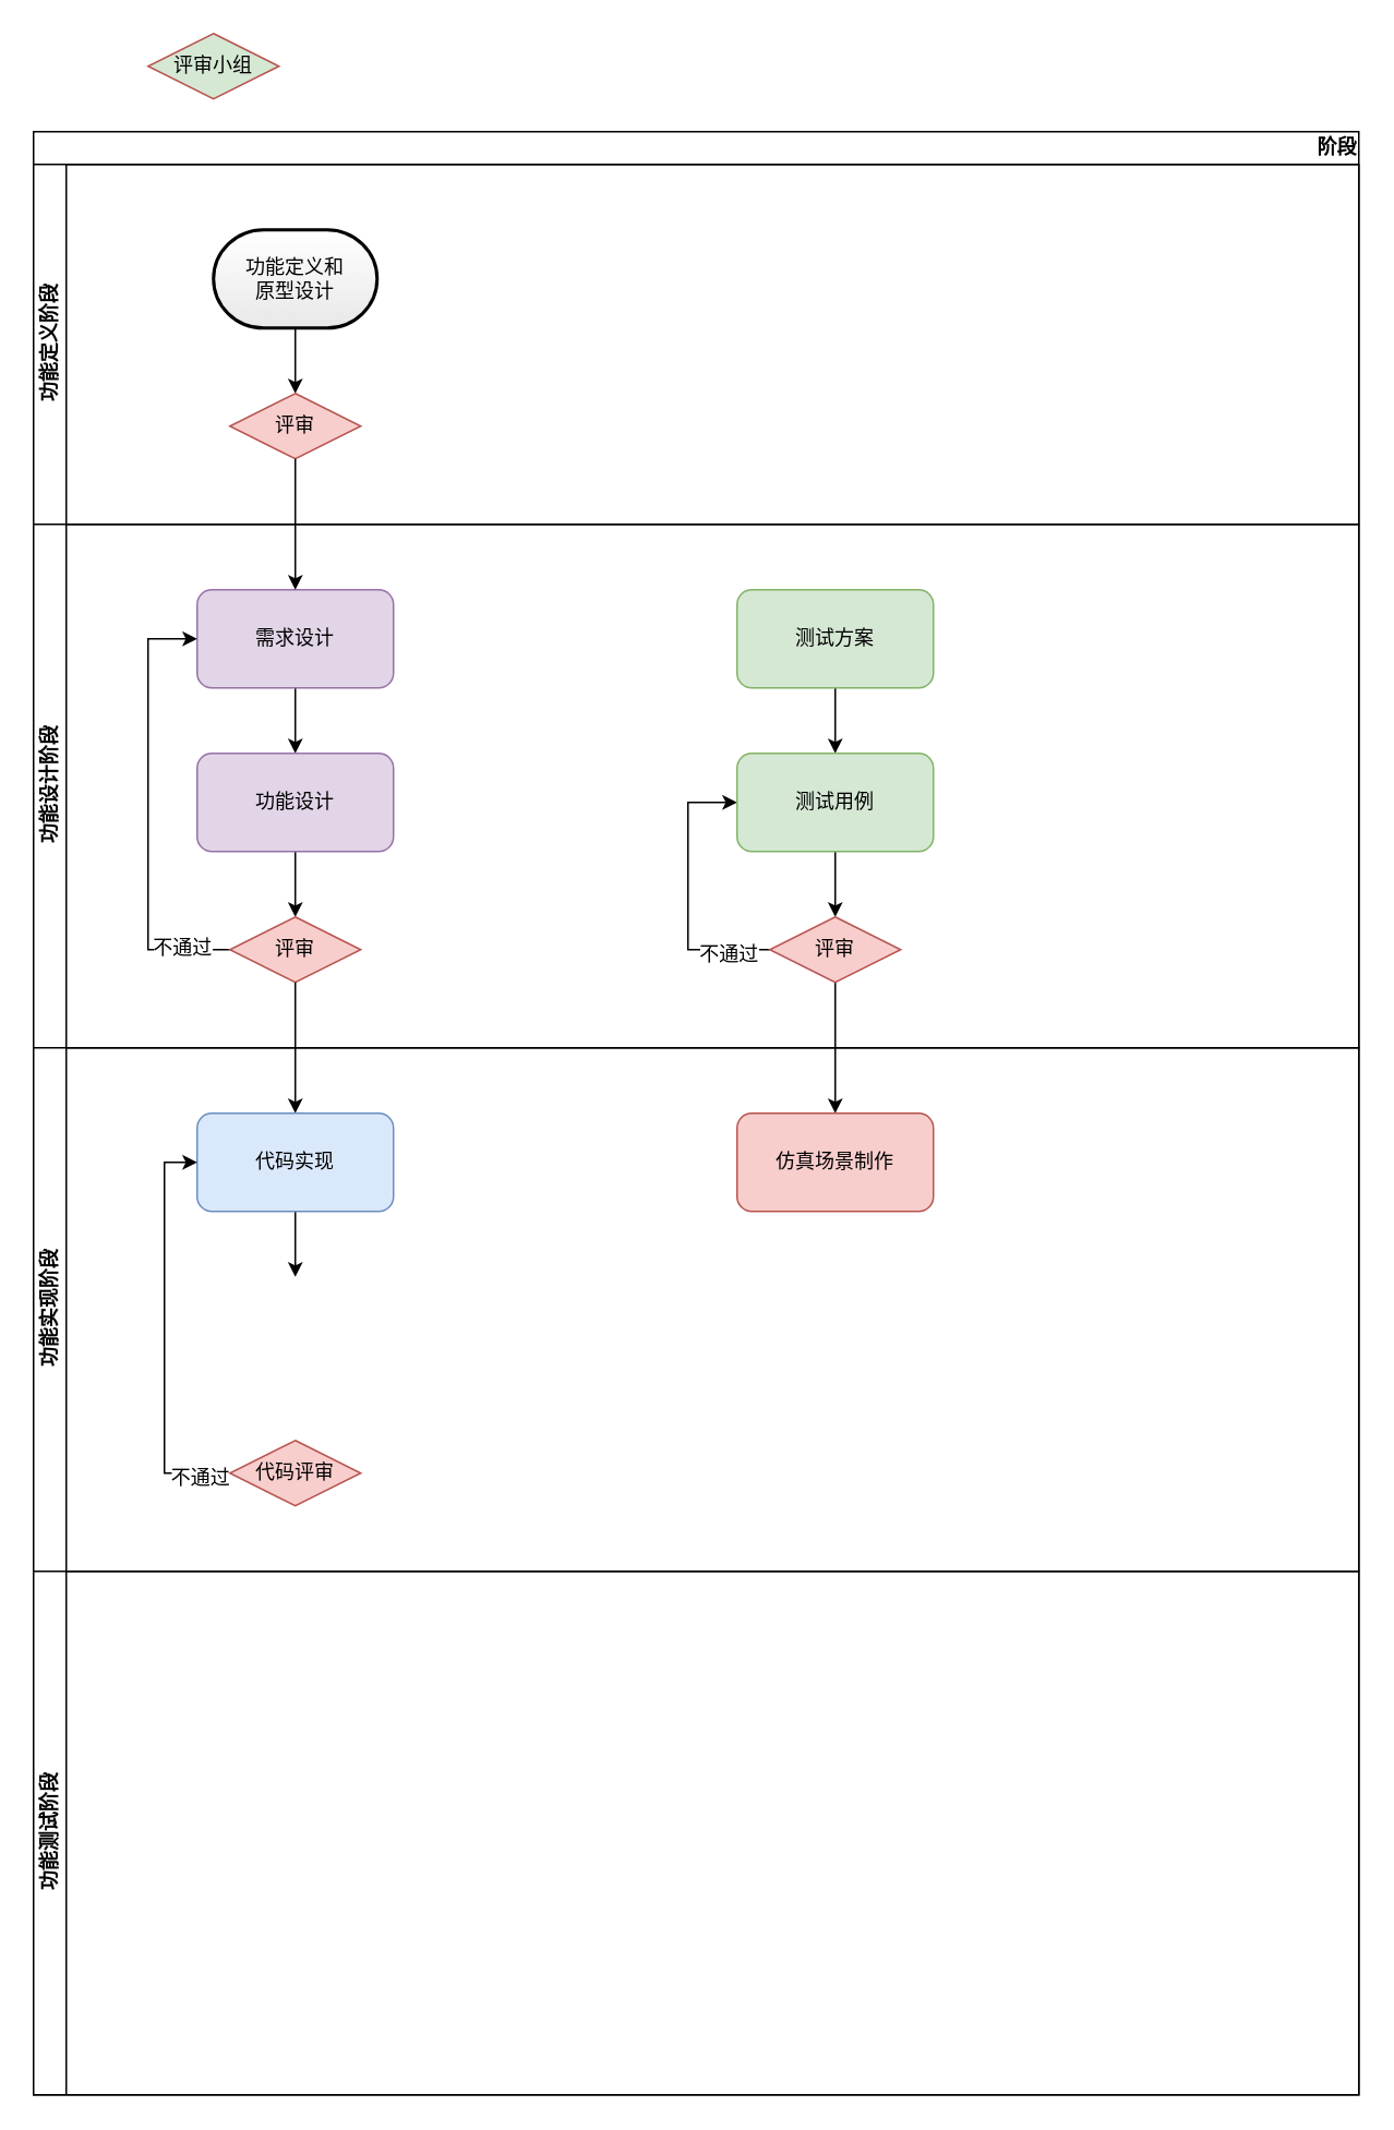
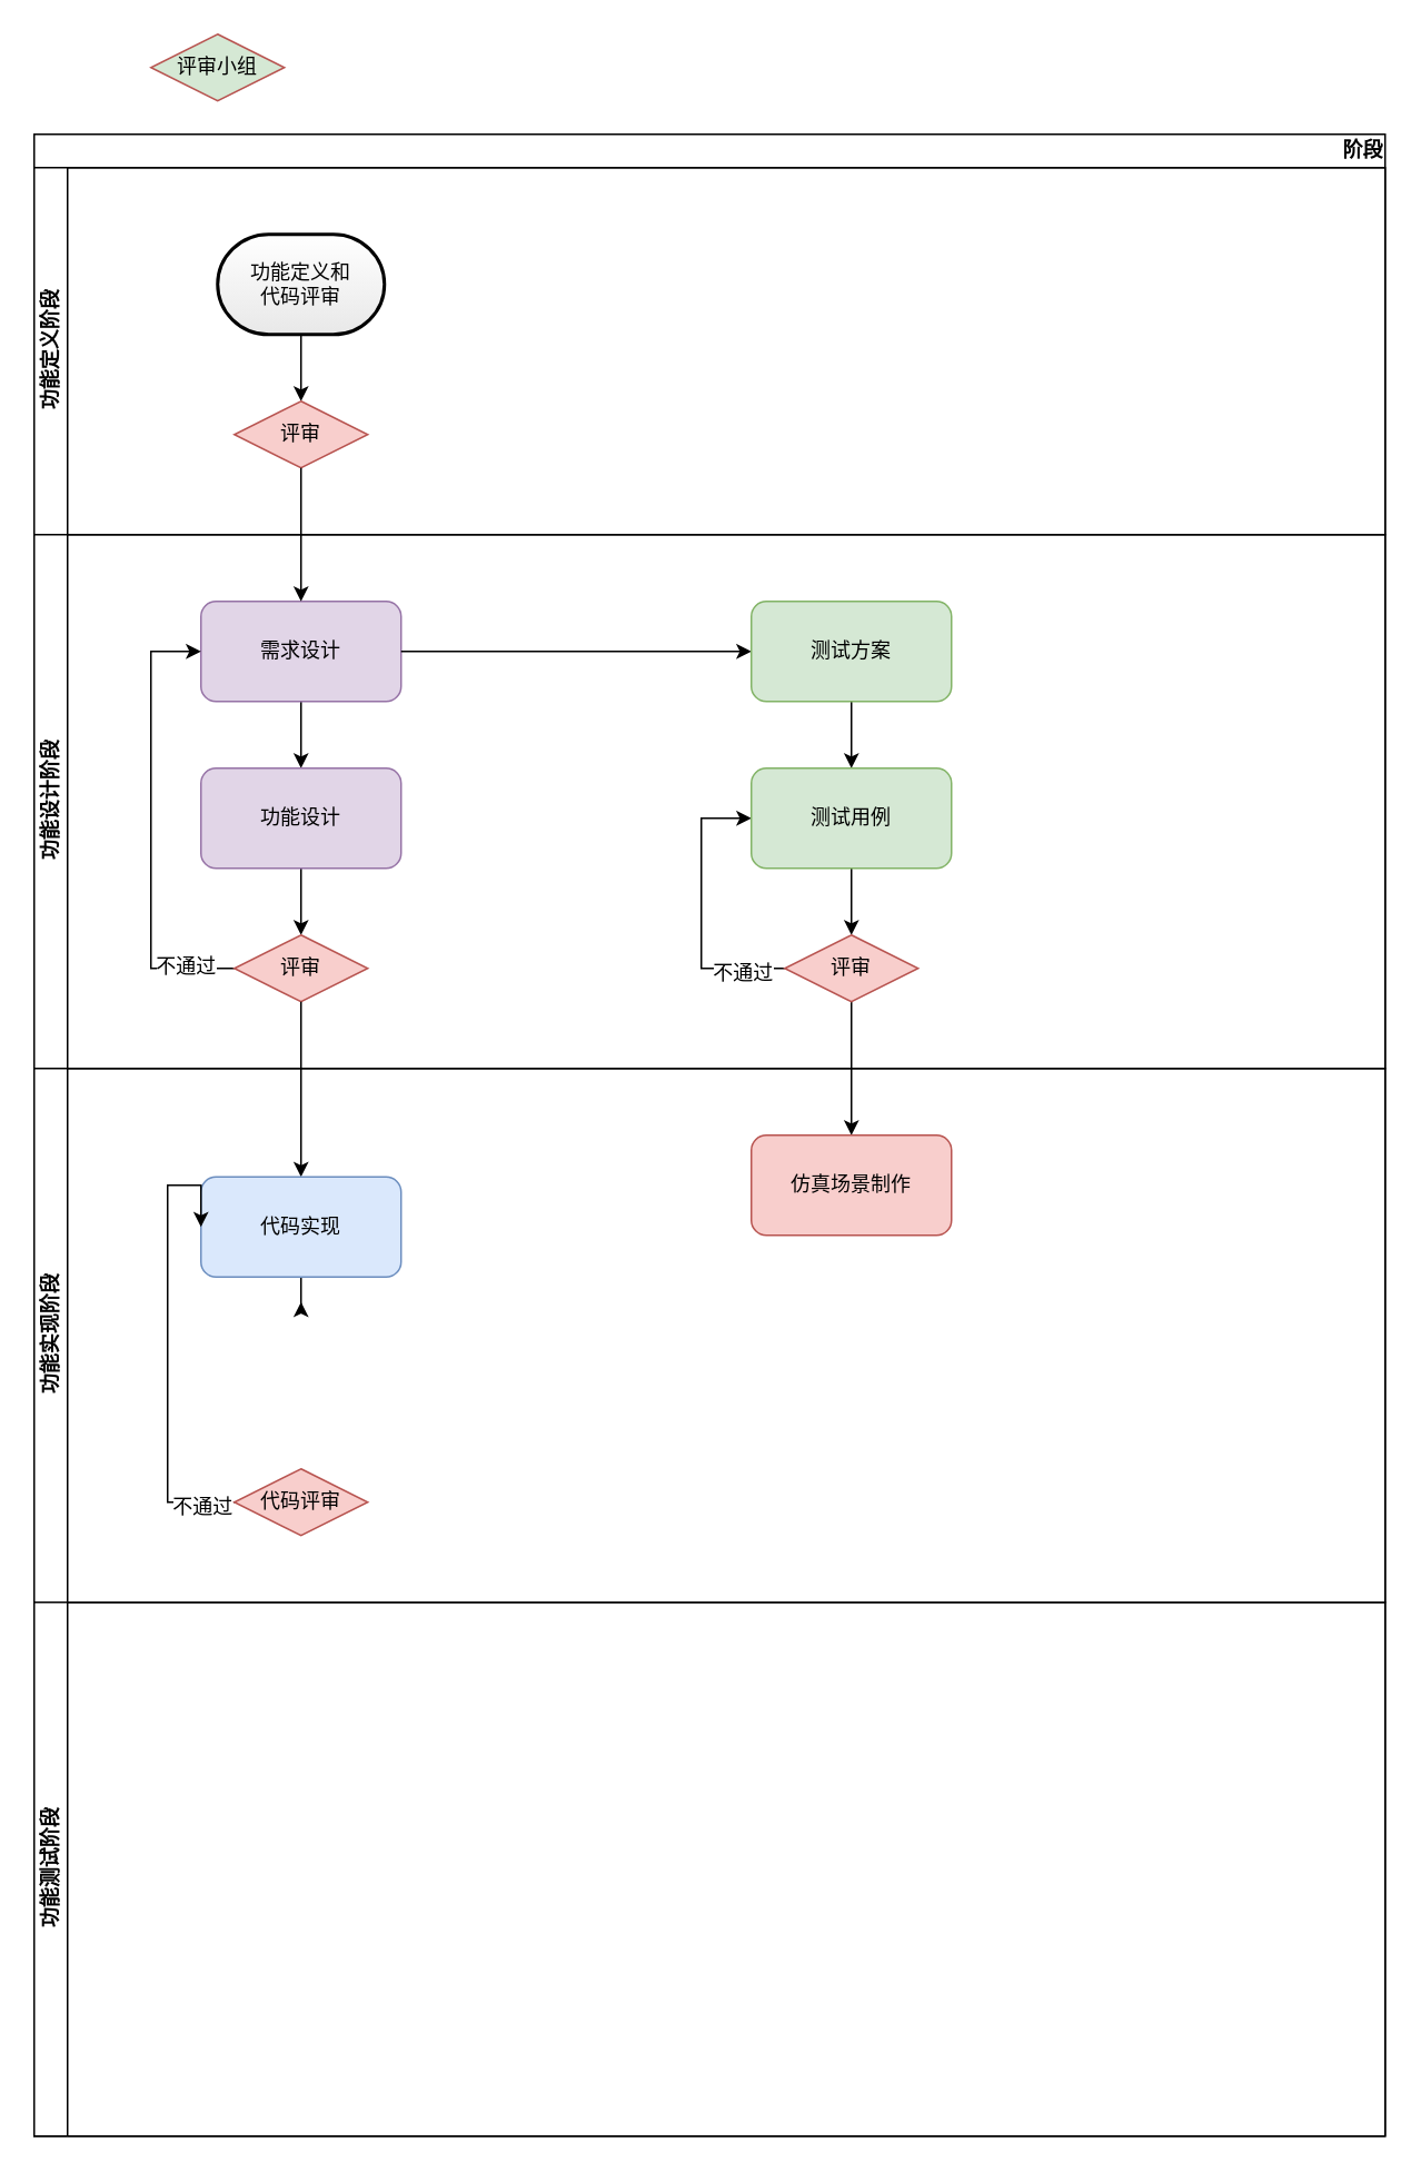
- <mxCell id="6" value="功能定义和&lt;div&gt;原型设计&lt;/div&gt;" style="strokeWidth=2;html=1;shape=mxgraph.flowchart.terminator;whiteSpace=wrap;gradientColor=#e8e8e8;" vertex="1" parent="4"><mxGeometry x="110" y="-180" width="100" height="60" as="geometry" /></mxCell>
+ <mxCell id="6" value="功能定义和&lt;div&gt;代码评审&lt;/div&gt;" style="strokeWidth=2;html=1;shape=mxgraph.flowchart.terminator;whiteSpace=wrap;gradientColor=#e8e8e8;" vertex="1" parent="4"><mxGeometry x="110" y="-180" width="100" height="60" as="geometry" /></mxCell>
+ <mxCell id="17" value="" style="edgeStyle=orthogonalEdgeStyle;rounded=0;orthogonalLoop=1;jettySize=auto;html=1;fontFamily=Helvetica;fontSize=12;fontColor=default;resizable=1;" edge="1" parent="2" source="9" target="27"><mxGeometry relative="1" as="geometry" /></mxCell>
- <mxCell id="20" value="代码实现" style="whiteSpace=wrap;html=1;fillColor=#dae8fc;strokeColor=#6c8ebf;resizable=1;rounded=1;" vertex="1" parent="18"><mxGeometry x="100" y="40" width="120" height="60" as="geometry" /></mxCell>
+ <mxCell id="20" value="代码实现" style="whiteSpace=wrap;html=1;fillColor=#dae8fc;strokeColor=#6c8ebf;resizable=1;rounded=1;" vertex="1" parent="18"><mxGeometry x="100" y="65" width="120" height="60" as="geometry" /></mxCell>
